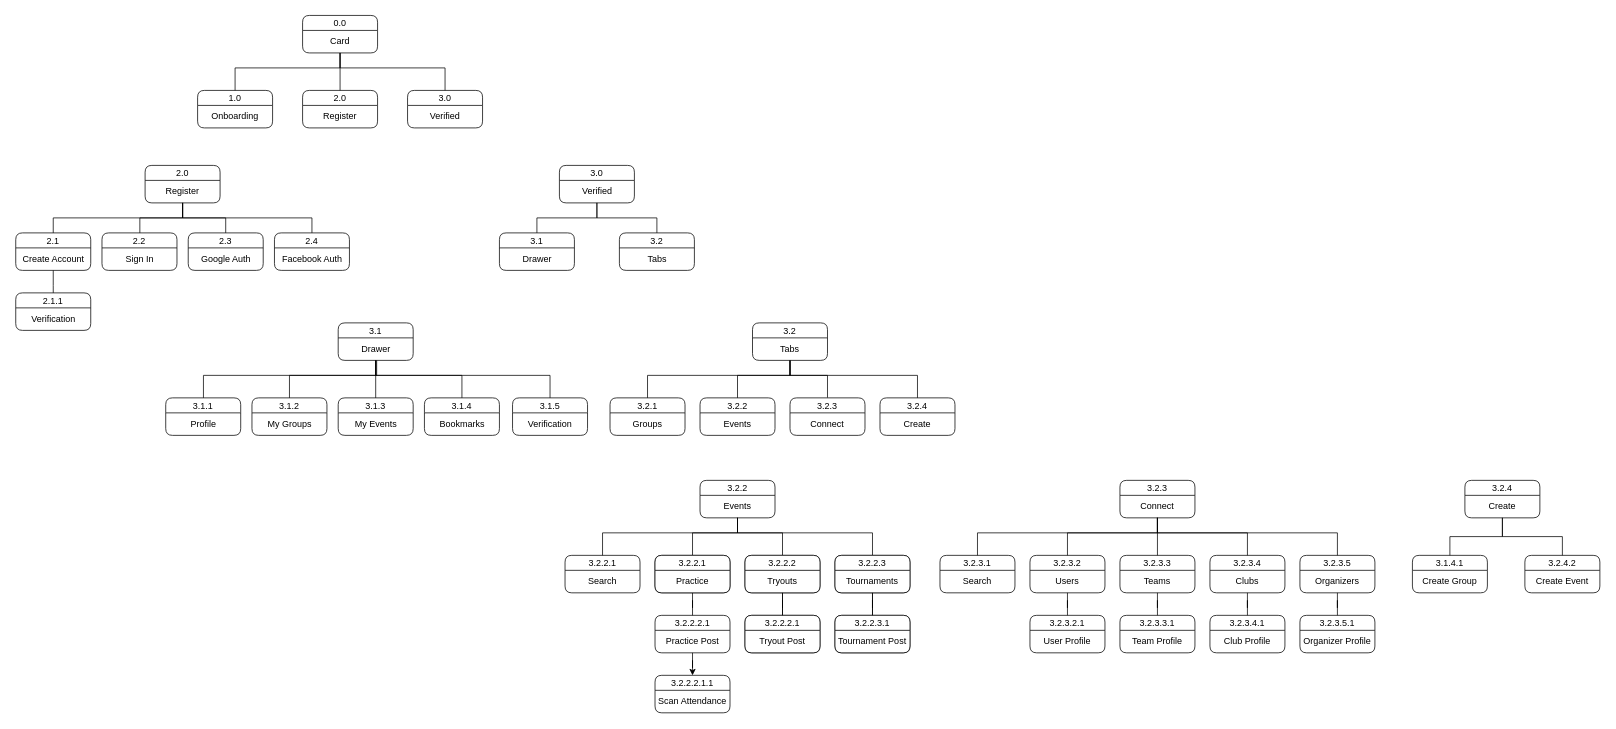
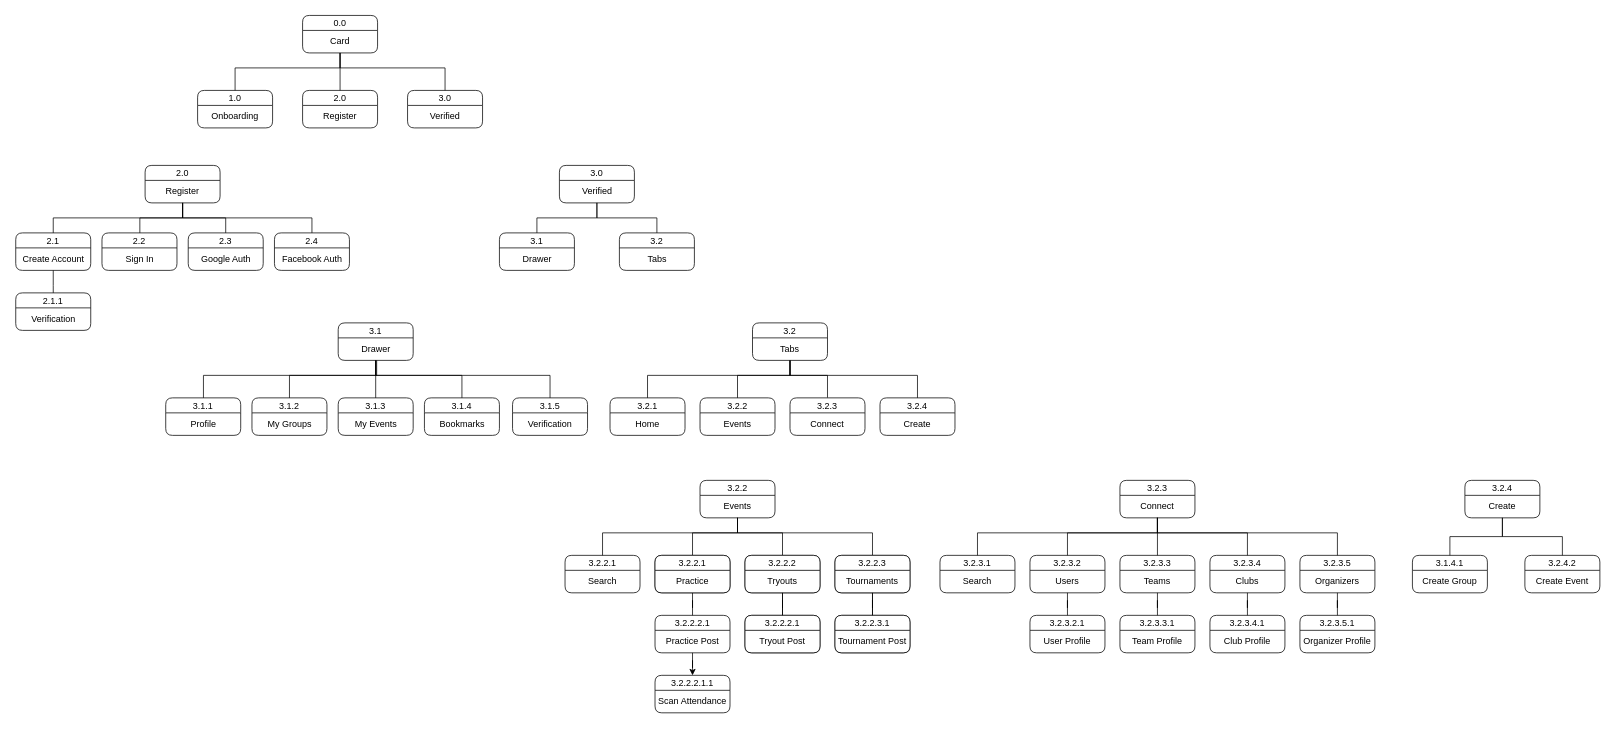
- <mxCell id="59" value="Groups" style="text;html=1;align=center;verticalAlign=middle;whiteSpace=wrap;rounded=0;" vertex="1" parent="58"><mxGeometry y="20" width="100" height="30" as="geometry" /></mxCell>
+ <mxCell id="59" value="Home" style="text;html=1;align=center;verticalAlign=middle;whiteSpace=wrap;rounded=0;" vertex="1" parent="58"><mxGeometry y="20" width="100" height="30" as="geometry" /></mxCell>
